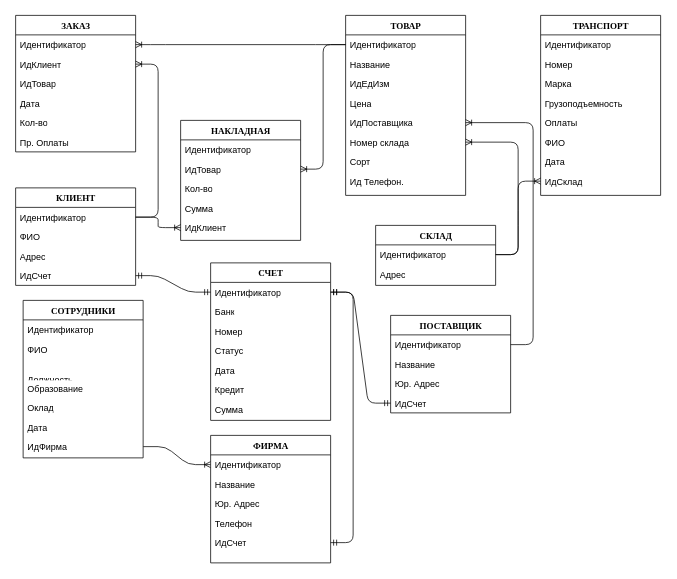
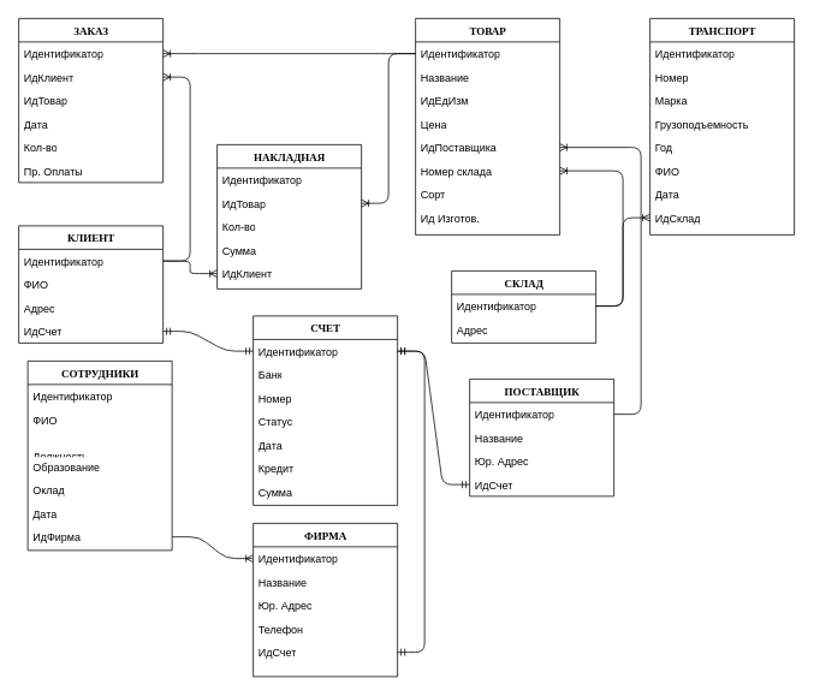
- <mxCell id="23" value="Оплаты" style="text;html=1;strokeColor=none;fillColor=none;align=left;verticalAlign=top;spacingLeft=4;spacingRight=4;whiteSpace=wrap;overflow=hidden;rotatable=0;points=[[0,0.5],[1,0.5]];portConstraint=eastwest;" parent="18" vertex="1"><mxGeometry y="130" width="160" height="26" as="geometry" /></mxCell>
+ <mxCell id="23" value="Год" style="text;html=1;strokeColor=none;fillColor=none;align=left;verticalAlign=top;spacingLeft=4;spacingRight=4;whiteSpace=wrap;overflow=hidden;rotatable=0;points=[[0,0.5],[1,0.5]];portConstraint=eastwest;" parent="18" vertex="1"><mxGeometry y="130" width="160" height="26" as="geometry" /></mxCell>
- <mxCell id="10" value="Ид Телефон." style="text;html=1;strokeColor=none;fillColor=none;align=left;verticalAlign=top;spacingLeft=4;spacingRight=4;whiteSpace=wrap;overflow=hidden;rotatable=0;points=[[0,0.5],[1,0.5]];portConstraint=eastwest;" parent="2" vertex="1"><mxGeometry y="208" width="160" height="26" as="geometry" /></mxCell>
+ <mxCell id="10" value="Ид Изготов." style="text;html=1;strokeColor=none;fillColor=none;align=left;verticalAlign=top;spacingLeft=4;spacingRight=4;whiteSpace=wrap;overflow=hidden;rotatable=0;points=[[0,0.5],[1,0.5]];portConstraint=eastwest;" parent="2" vertex="1"><mxGeometry y="208" width="160" height="26" as="geometry" /></mxCell>
